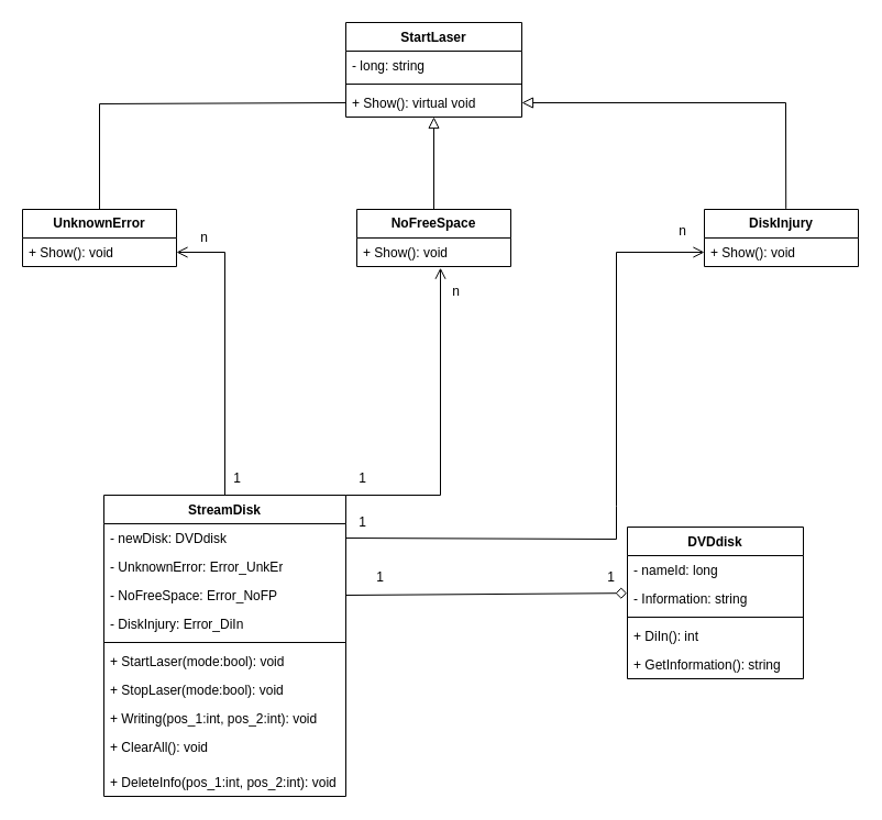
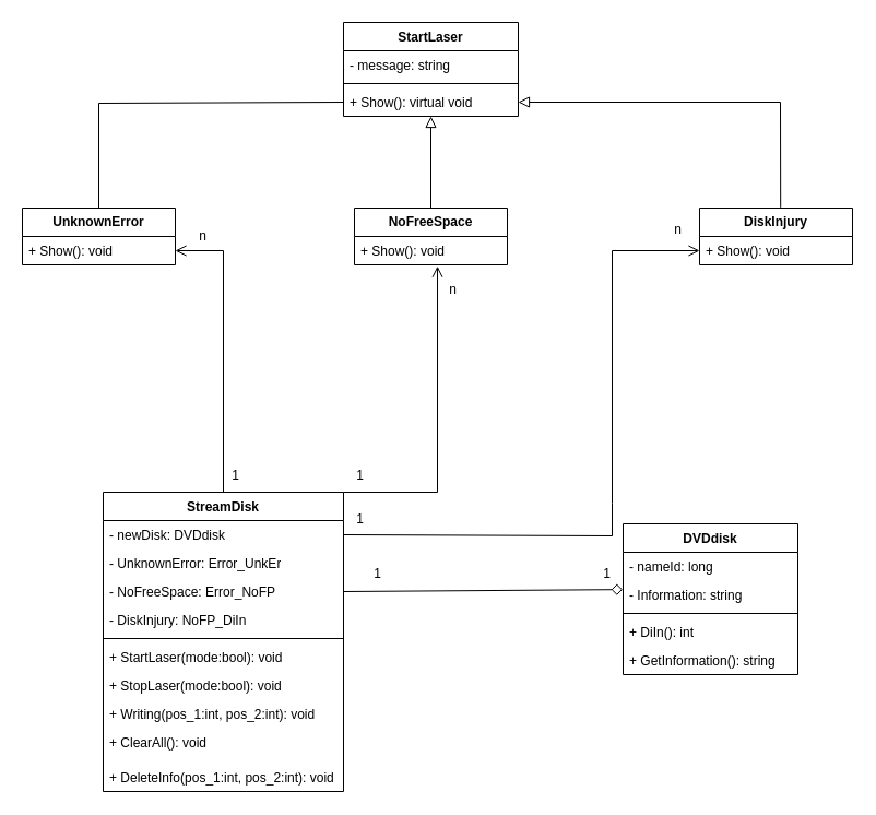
- <mxCell id="20" value="- long: string" style="text;strokeColor=none;fillColor=none;align=left;verticalAlign=top;spacingLeft=4;spacingRight=4;overflow=hidden;rotatable=0;points=[[0,0.5],[1,0.5]];portConstraint=eastwest;whiteSpace=wrap;html=1;" parent="19" vertex="1"><mxGeometry y="26" width="160" height="26" as="geometry" /></mxCell>
+ <mxCell id="20" value="- message: string" style="text;strokeColor=none;fillColor=none;align=left;verticalAlign=top;spacingLeft=4;spacingRight=4;overflow=hidden;rotatable=0;points=[[0,0.5],[1,0.5]];portConstraint=eastwest;whiteSpace=wrap;html=1;" parent="19" vertex="1"><mxGeometry y="26" width="160" height="26" as="geometry" /></mxCell>
- <mxCell id="12" value="- DiskInjury: Error_DiIn" style="text;strokeColor=none;fillColor=none;align=left;verticalAlign=top;spacingLeft=4;spacingRight=4;overflow=hidden;rotatable=0;points=[[0,0.5],[1,0.5]];portConstraint=eastwest;whiteSpace=wrap;html=1;" vertex="1" parent="8"><mxGeometry y="104" width="220" height="26" as="geometry" /></mxCell>
+ <mxCell id="12" value="- DiskInjury: NoFP_DiIn" style="text;strokeColor=none;fillColor=none;align=left;verticalAlign=top;spacingLeft=4;spacingRight=4;overflow=hidden;rotatable=0;points=[[0,0.5],[1,0.5]];portConstraint=eastwest;whiteSpace=wrap;html=1;" vertex="1" parent="8"><mxGeometry y="104" width="220" height="26" as="geometry" /></mxCell>
